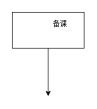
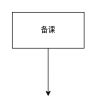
- <mxCell id="4" value="备课" style="text;html=1;strokeColor=none;fillColor=none;align=center;verticalAlign=middle;whiteSpace=wrap;rounded=0;" vertex="1" parent="2"><mxGeometry x="60" y="10" width="40" height="20" as="geometry" /></mxCell>
+ <mxCell id="4" value="备课" style="text;html=1;strokeColor=none;fillColor=none;align=center;verticalAlign=middle;whiteSpace=wrap;rounded=0;" vertex="1" parent="2"><mxGeometry x="40" y="20" width="40" height="20" as="geometry" /></mxCell>
